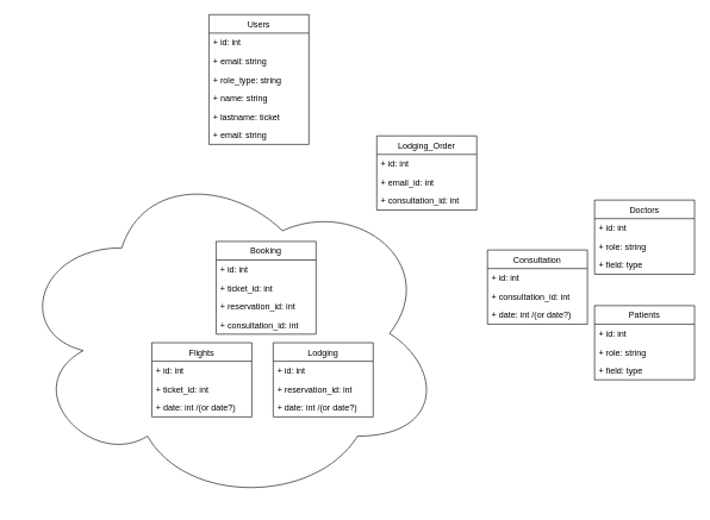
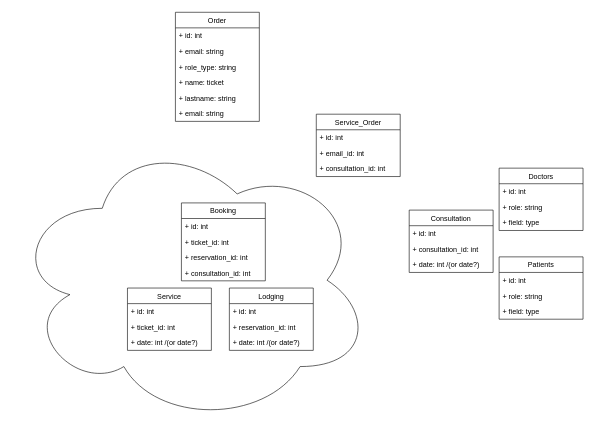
- <mxCell id="3" value="Users" style="swimlane;fontStyle=0;childLayout=stackLayout;horizontal=1;startSize=26;fillColor=none;horizontalStack=0;resizeParent=1;resizeParentMax=0;resizeLast=0;collapsible=1;marginBottom=0;" parent="1" vertex="1"><mxGeometry x="292" y="20" width="140" height="182" as="geometry" /></mxCell>
+ <mxCell id="3" value="Order" style="swimlane;fontStyle=0;childLayout=stackLayout;horizontal=1;startSize=26;fillColor=none;horizontalStack=0;resizeParent=1;resizeParentMax=0;resizeLast=0;collapsible=1;marginBottom=0;" parent="1" vertex="1"><mxGeometry x="292" y="20" width="140" height="182" as="geometry" /></mxCell>
- <mxCell id="7" value="+ name: string" style="text;strokeColor=none;fillColor=none;align=left;verticalAlign=top;spacingLeft=4;spacingRight=4;overflow=hidden;rotatable=0;points=[[0,0.5],[1,0.5]];portConstraint=eastwest;" parent="3" vertex="1"><mxGeometry y="104" width="140" height="26" as="geometry" /></mxCell>
+ <mxCell id="7" value="+ name: ticket" style="text;strokeColor=none;fillColor=none;align=left;verticalAlign=top;spacingLeft=4;spacingRight=4;overflow=hidden;rotatable=0;points=[[0,0.5],[1,0.5]];portConstraint=eastwest;" parent="3" vertex="1"><mxGeometry y="104" width="140" height="26" as="geometry" /></mxCell>
- <mxCell id="8" value="+ lastname: ticket" style="text;strokeColor=none;fillColor=none;align=left;verticalAlign=top;spacingLeft=4;spacingRight=4;overflow=hidden;rotatable=0;points=[[0,0.5],[1,0.5]];portConstraint=eastwest;" parent="3" vertex="1"><mxGeometry y="130" width="140" height="26" as="geometry" /></mxCell>
+ <mxCell id="8" value="+ lastname: string" style="text;strokeColor=none;fillColor=none;align=left;verticalAlign=top;spacingLeft=4;spacingRight=4;overflow=hidden;rotatable=0;points=[[0,0.5],[1,0.5]];portConstraint=eastwest;" parent="3" vertex="1"><mxGeometry y="130" width="140" height="26" as="geometry" /></mxCell>
- <mxCell id="35" value="Lodging_Order" style="swimlane;fontStyle=0;childLayout=stackLayout;horizontal=1;startSize=26;fillColor=none;horizontalStack=0;resizeParent=1;resizeParentMax=0;resizeLast=0;collapsible=1;marginBottom=0;" parent="1" vertex="1"><mxGeometry x="527" y="190" width="140" height="104" as="geometry" /></mxCell>
+ <mxCell id="35" value="Service_Order" style="swimlane;fontStyle=0;childLayout=stackLayout;horizontal=1;startSize=26;fillColor=none;horizontalStack=0;resizeParent=1;resizeParentMax=0;resizeLast=0;collapsible=1;marginBottom=0;" parent="1" vertex="1"><mxGeometry x="527" y="190" width="140" height="104" as="geometry" /></mxCell>
- <mxCell id="18" value="Flights" style="swimlane;fontStyle=0;childLayout=stackLayout;horizontal=1;startSize=26;fillColor=none;horizontalStack=0;resizeParent=1;resizeParentMax=0;resizeLast=0;collapsible=1;marginBottom=0;" parent="1" vertex="1"><mxGeometry x="212" y="480" width="140" height="104" as="geometry" /></mxCell>
+ <mxCell id="18" value="Service" style="swimlane;fontStyle=0;childLayout=stackLayout;horizontal=1;startSize=26;fillColor=none;horizontalStack=0;resizeParent=1;resizeParentMax=0;resizeLast=0;collapsible=1;marginBottom=0;" parent="1" vertex="1"><mxGeometry x="212" y="480" width="140" height="104" as="geometry" /></mxCell>
